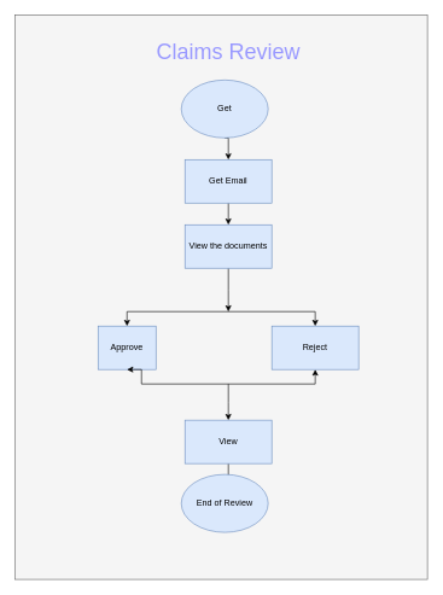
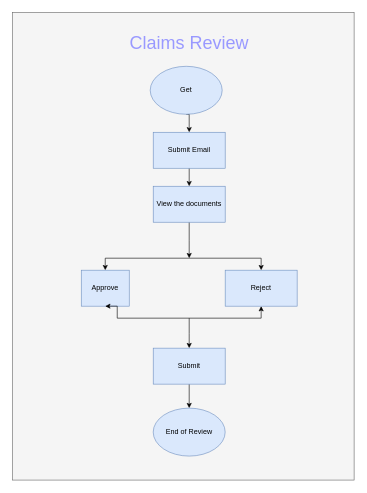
- <mxCell id="7" value="Get Email" style="rounded=0;whiteSpace=wrap;html=1;fontSize=12;fillColor=#dae8fc;strokeColor=#6c8ebf;" parent="1" vertex="1"><mxGeometry x="255" y="220" width="120" height="60" as="geometry" /></mxCell>
+ <mxCell id="7" value="Submit Email" style="rounded=0;whiteSpace=wrap;html=1;fontSize=12;fillColor=#dae8fc;strokeColor=#6c8ebf;" parent="1" vertex="1"><mxGeometry x="255" y="220" width="120" height="60" as="geometry" /></mxCell>
- <mxCell id="14" value="View" style="rounded=0;whiteSpace=wrap;html=1;fontSize=12;fillColor=#dae8fc;strokeColor=#6c8ebf;" parent="1" vertex="1"><mxGeometry x="255" y="580" width="120" height="60" as="geometry" /></mxCell>
+ <mxCell id="14" value="Submit" style="rounded=0;whiteSpace=wrap;html=1;fontSize=12;fillColor=#dae8fc;strokeColor=#6c8ebf;" parent="1" vertex="1"><mxGeometry x="255" y="580" width="120" height="60" as="geometry" /></mxCell>
- <mxCell id="15" value="End of Review" style="ellipse;whiteSpace=wrap;html=1;fontSize=12;fillColor=#dae8fc;strokeColor=#6c8ebf;" parent="1" vertex="1"><mxGeometry x="250" y="655" width="120" height="80" as="geometry" /></mxCell>
+ <mxCell id="15" value="End of Review" style="ellipse;whiteSpace=wrap;html=1;fontSize=12;fillColor=#dae8fc;strokeColor=#6c8ebf;" parent="1" vertex="1"><mxGeometry x="255" y="680" width="120" height="80" as="geometry" /></mxCell>
